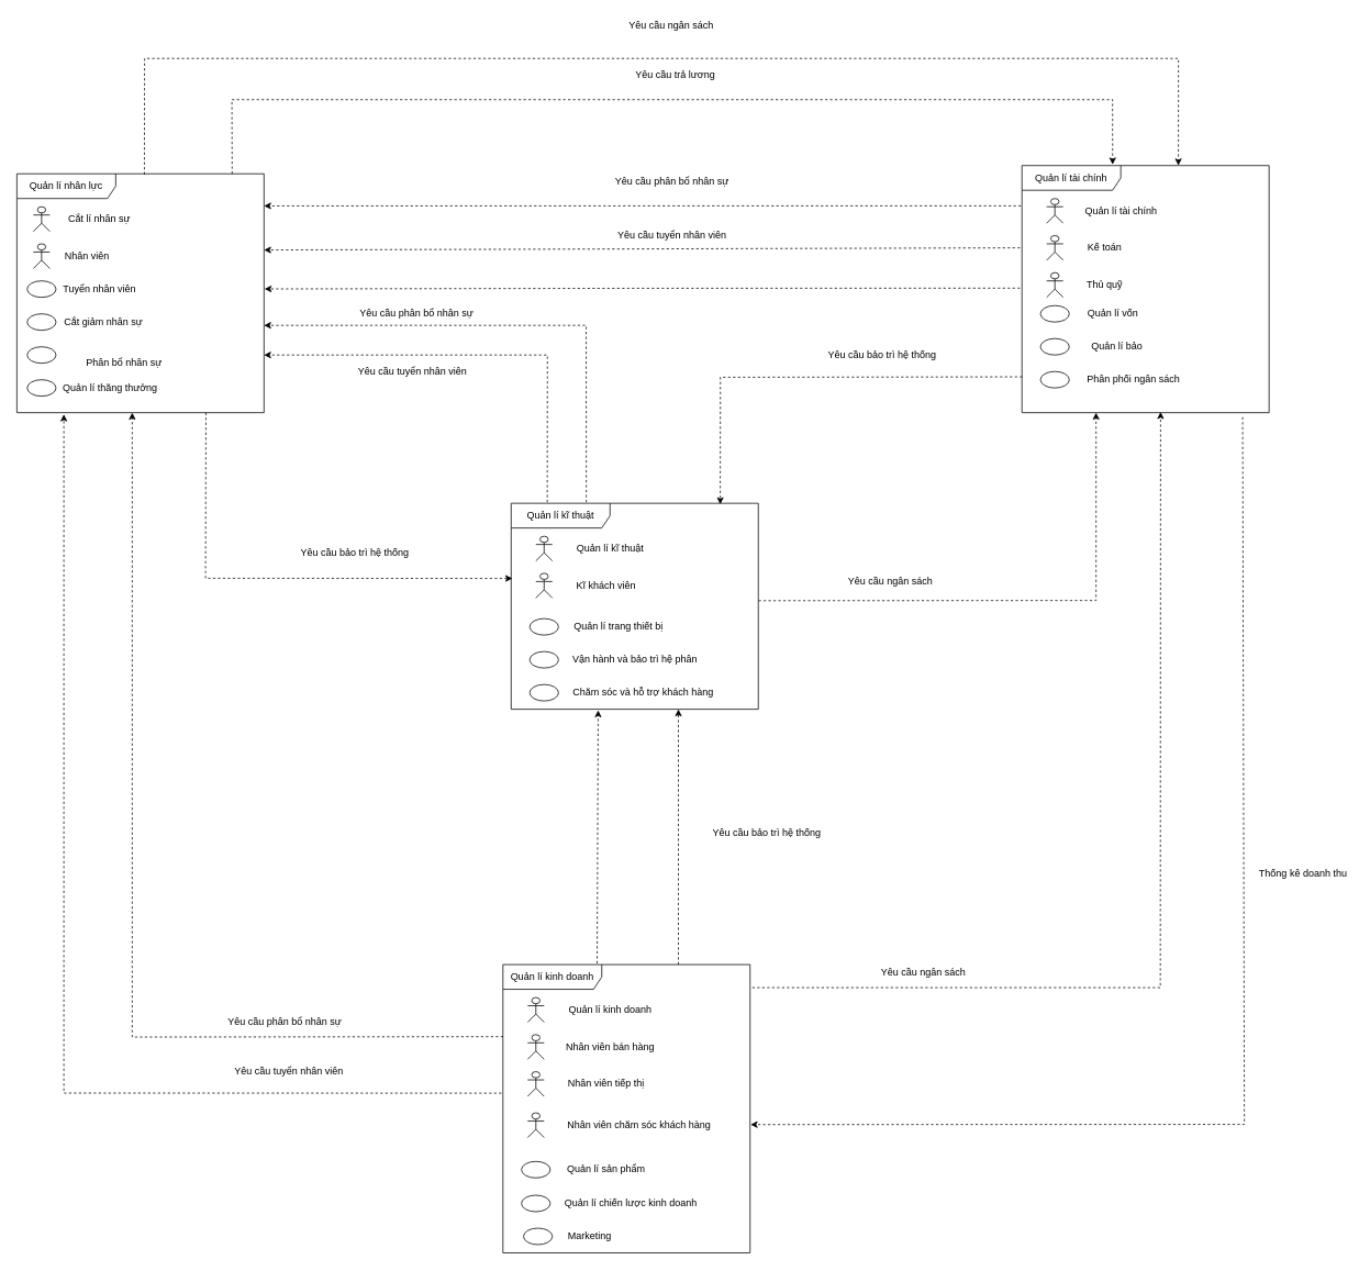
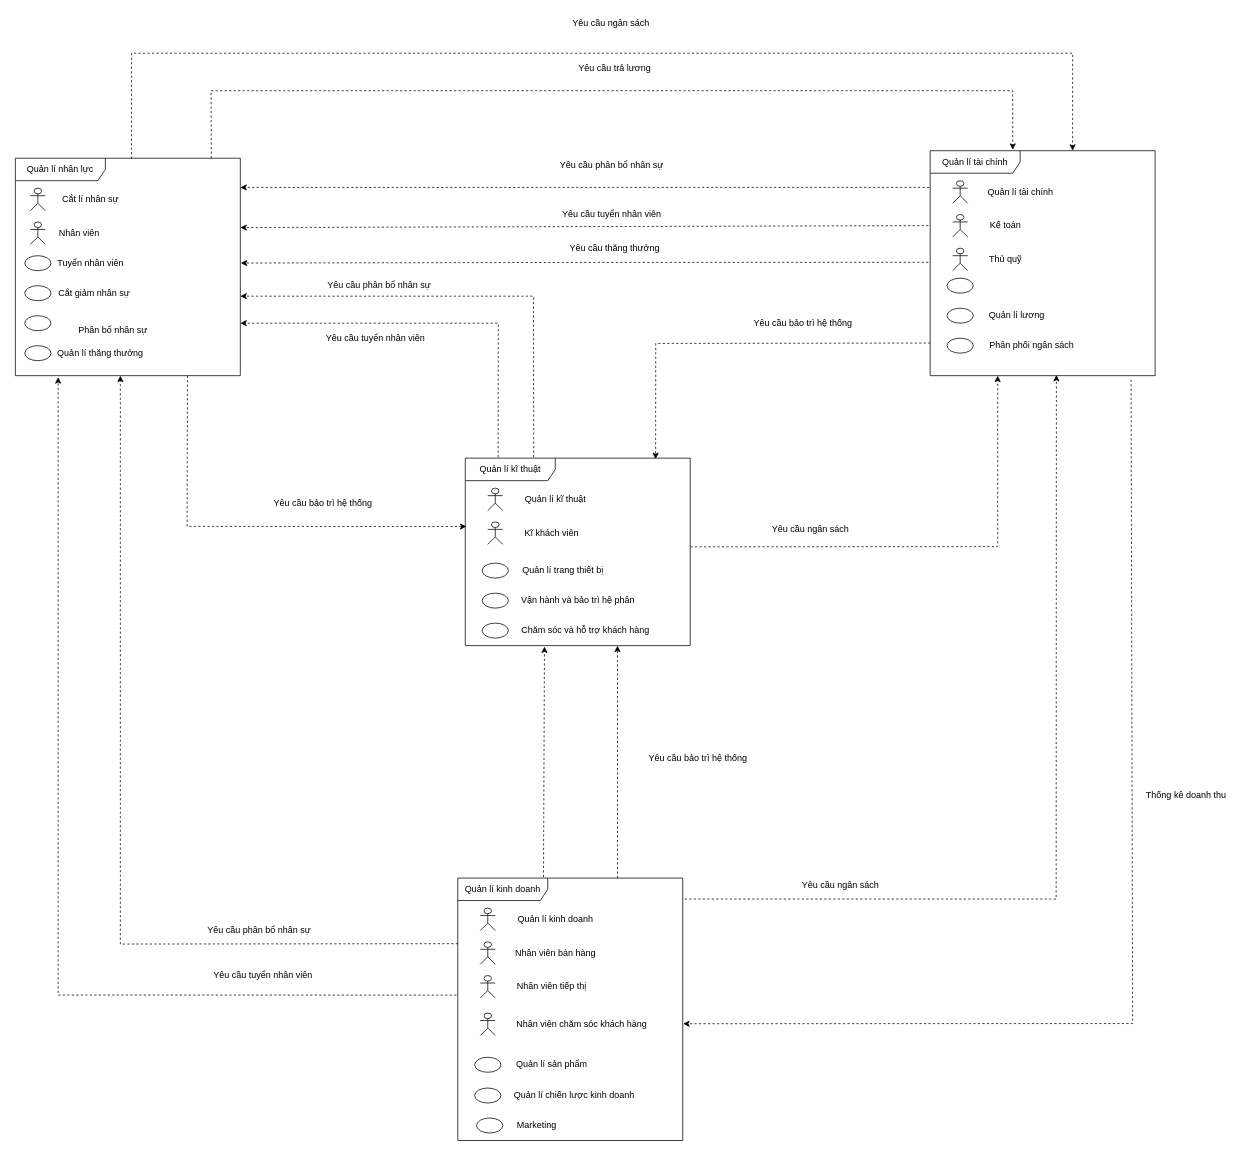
+ <mxCell id="81" value="Yêu cầu thăng thưởng" style="text;html=1;align=center;verticalAlign=middle;resizable=0;points=[];autosize=1;strokeColor=none;fillColor=none;" parent="1" vertex="1"><mxGeometry x="754" y="320" width="130" height="20" as="geometry" /></mxCell>
- <mxCell id="19" value="Quản lí vốn" style="text;html=1;align=center;verticalAlign=middle;resizable=0;points=[];autosize=1;strokeColor=none;fillColor=none;" parent="1" vertex="1"><mxGeometry x="1315" y="370" width="70" height="20" as="geometry" /></mxCell>
- <mxCell id="21" value="Quản lí bảo" style="text;html=1;align=center;verticalAlign=middle;resizable=0;points=[];autosize=1;strokeColor=none;fillColor=none;" parent="1" vertex="1"><mxGeometry x="1310" y="410" width="90" height="20" as="geometry" /></mxCell>
+ <mxCell id="21" value="Quản lí lương" style="text;html=1;align=center;verticalAlign=middle;resizable=0;points=[];autosize=1;strokeColor=none;fillColor=none;" parent="1" vertex="1"><mxGeometry x="1310" y="410" width="90" height="20" as="geometry" /></mxCell>
